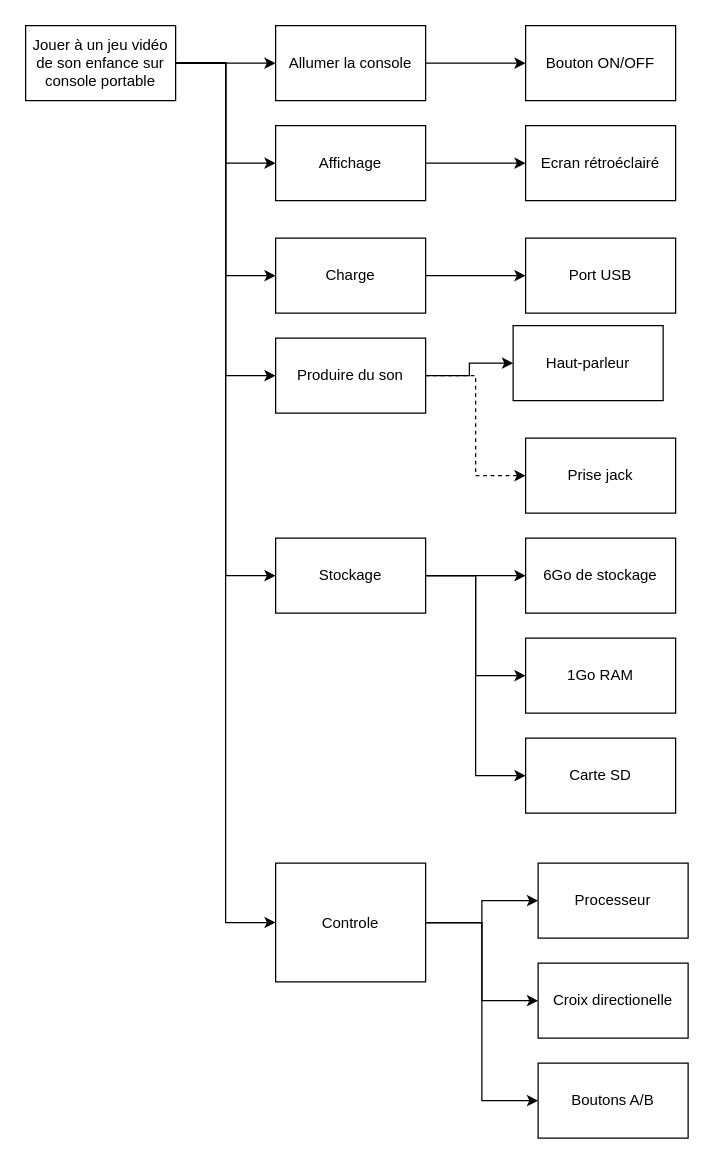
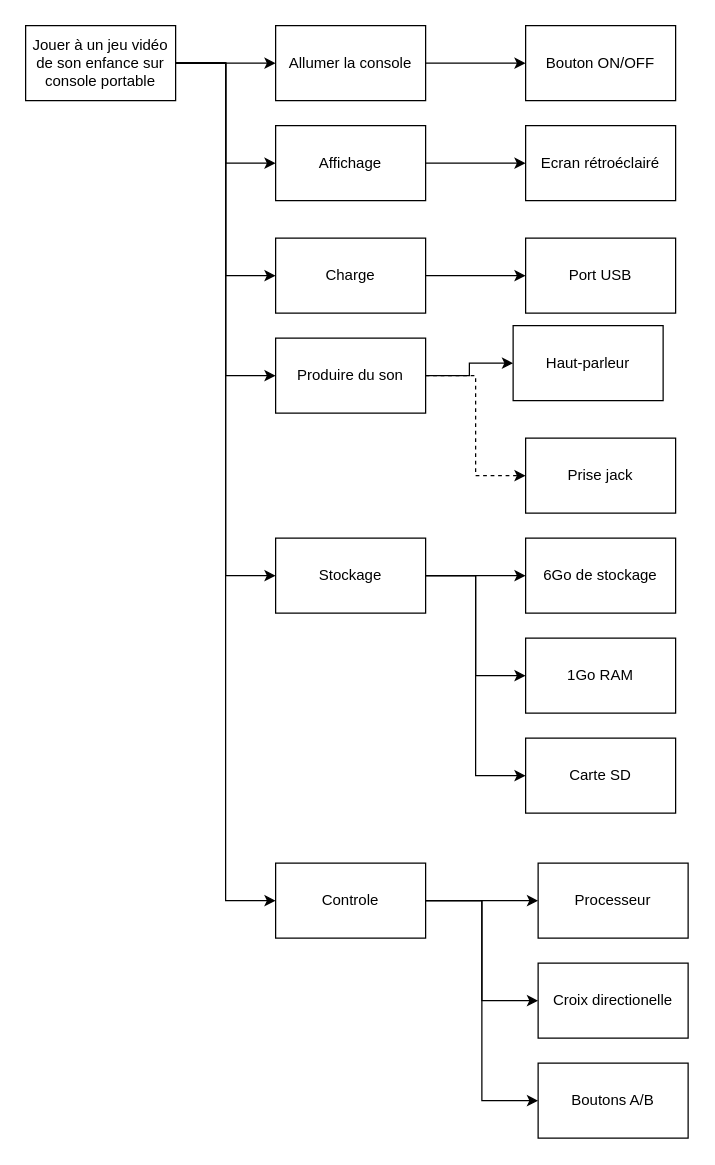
- <mxCell id="27" value="Controle" style="whiteSpace=wrap;html=1;" vertex="1" parent="1"><mxGeometry x="220" y="690" width="120" height="95" as="geometry" /></mxCell>
+ <mxCell id="27" value="Controle" style="whiteSpace=wrap;html=1;" vertex="1" parent="1"><mxGeometry x="220" y="690" width="120" height="60" as="geometry" /></mxCell>
